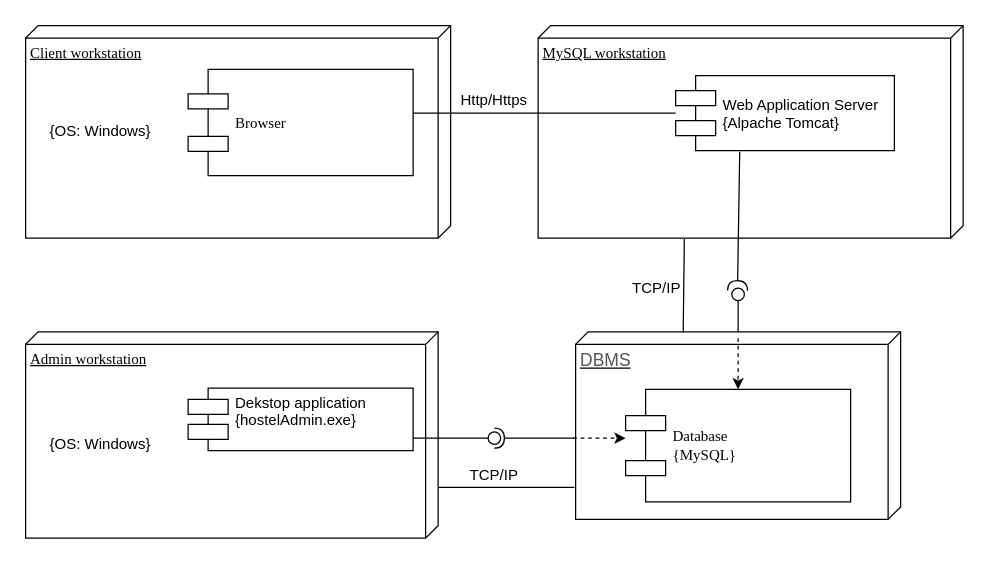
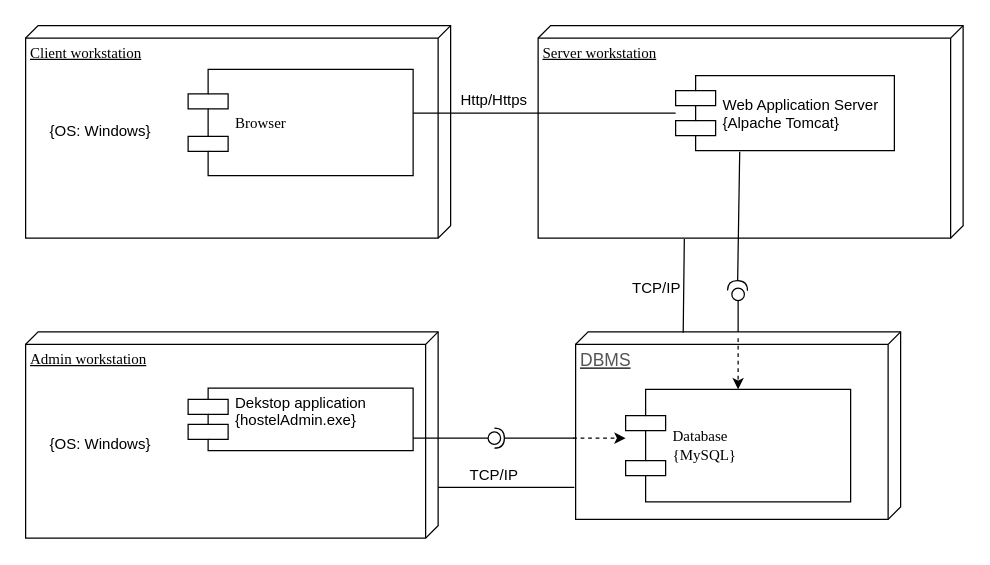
- <mxCell id="3" value="MySQL workstation" style="verticalAlign=top;align=left;spacingTop=8;spacingLeft=2;spacingRight=12;shape=cube;size=10;direction=south;fontStyle=4;html=1;rounded=0;shadow=0;comic=0;labelBackgroundColor=none;strokeColor=#000000;strokeWidth=1;fillColor=#ffffff;fontFamily=Verdana;fontSize=12;fontColor=#000000;" parent="1" vertex="1"><mxGeometry x="430" y="20" width="340" height="170" as="geometry" /></mxCell>
+ <mxCell id="3" value="Server workstation" style="verticalAlign=top;align=left;spacingTop=8;spacingLeft=2;spacingRight=12;shape=cube;size=10;direction=south;fontStyle=4;html=1;rounded=0;shadow=0;comic=0;labelBackgroundColor=none;strokeColor=#000000;strokeWidth=1;fillColor=#ffffff;fontFamily=Verdana;fontSize=12;fontColor=#000000;" parent="1" vertex="1"><mxGeometry x="430" y="20" width="340" height="170" as="geometry" /></mxCell>
